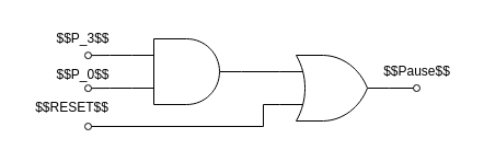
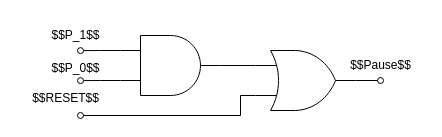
- <mxCell id="9" value="$$P_3$$" style="text;html=1;align=center;verticalAlign=middle;resizable=0;points=[];autosize=1;strokeColor=none;fillColor=none;" vertex="1" parent="1"><mxGeometry x="40" y="20" width="70" height="30" as="geometry" /></mxCell>
+ <mxCell id="9" value="$$P_1$$" style="text;html=1;align=center;verticalAlign=middle;resizable=0;points=[];autosize=1;strokeColor=none;fillColor=none;" vertex="1" parent="1"><mxGeometry x="40" y="20" width="70" height="30" as="geometry" /></mxCell>
